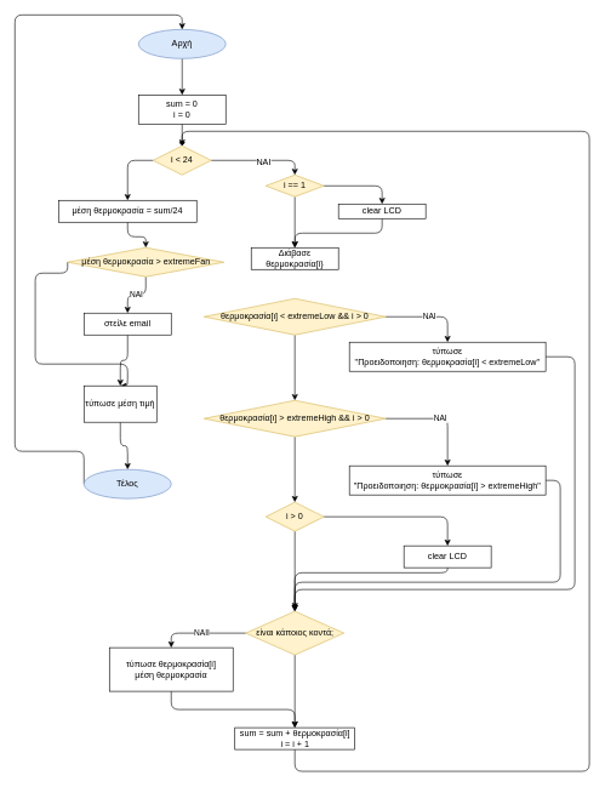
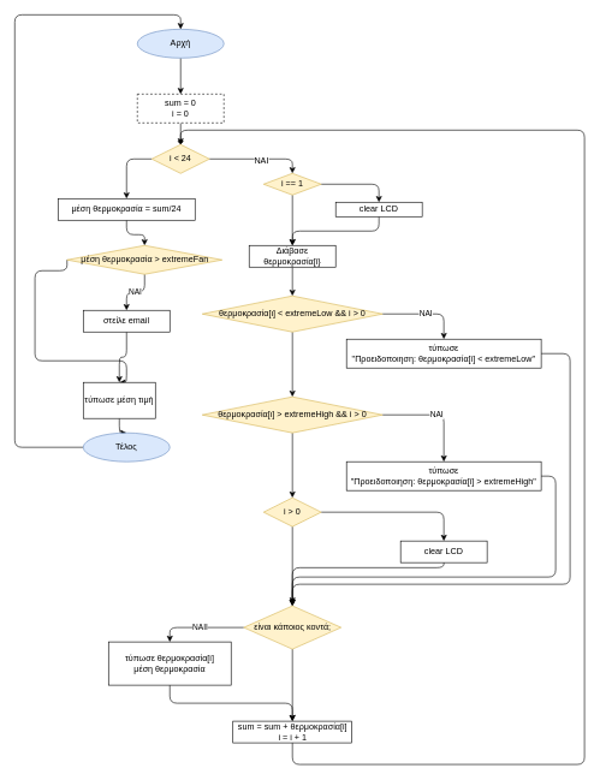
- <mxCell id="5" value="sum = 0&lt;br&gt;i = 0&lt;br&gt;" style="rounded=0;whiteSpace=wrap;html=1;" vertex="1" parent="1"><mxGeometry x="190" y="130" width="120" height="40" as="geometry" /></mxCell>
+ <mxCell id="5" value="sum = 0&lt;br&gt;i = 0&lt;br&gt;" style="rounded=0;whiteSpace=wrap;html=1;dashed=1;" vertex="1" parent="1"><mxGeometry x="190" y="130" width="120" height="40" as="geometry" /></mxCell>
+ <mxCell id="15" style="edgeStyle=orthogonalEdgeStyle;rounded=1;orthogonalLoop=1;jettySize=auto;html=1;exitX=0.5;exitY=1;exitDx=0;exitDy=0;entryX=0.5;entryY=0;entryDx=0;entryDy=0;" edge="1" parent="1" source="16" target="19"><mxGeometry relative="1" as="geometry" /></mxCell>
- <mxCell id="44" value="Τέλος" style="ellipse;whiteSpace=wrap;html=1;fillColor=#dae8fc;strokeColor=#6c8ebf;" vertex="1" parent="1"><mxGeometry x="115" y="645" width="120" height="40" as="geometry" /></mxCell>
+ <mxCell id="44" value="Τέλος" style="ellipse;whiteSpace=wrap;html=1;fillColor=#dae8fc;strokeColor=#6c8ebf;" vertex="1" parent="1"><mxGeometry x="115" y="600" width="120" height="40" as="geometry" /></mxCell>
